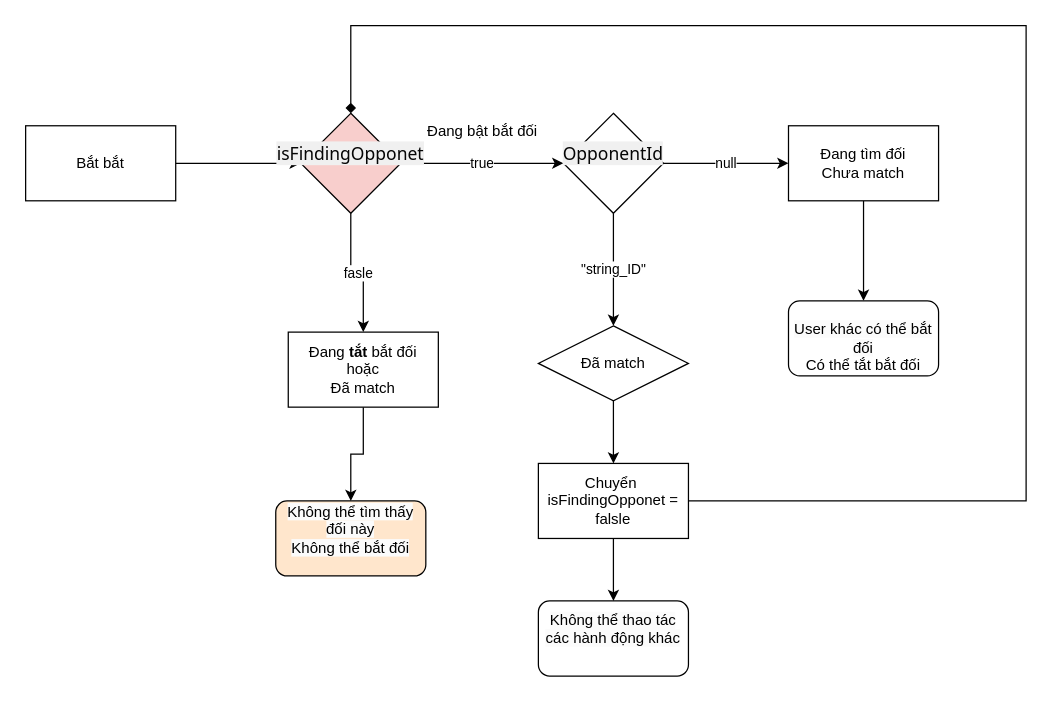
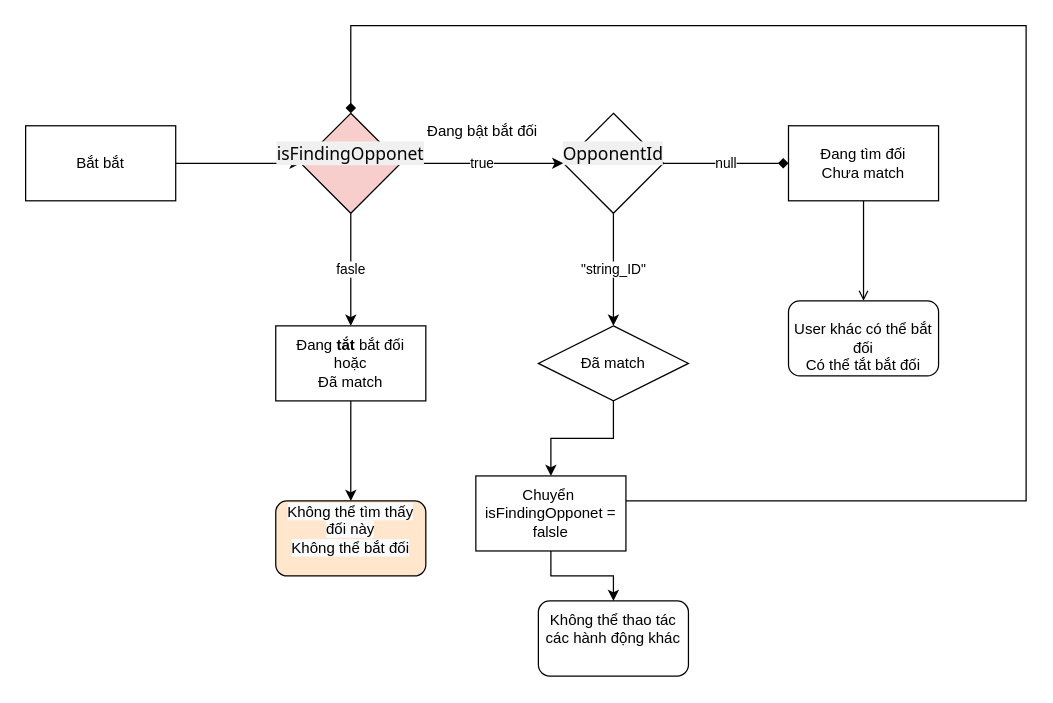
- <mxCell id="9" value="null" style="edgeStyle=orthogonalEdgeStyle;rounded=0;orthogonalLoop=1;jettySize=auto;html=1;" edge="1" parent="1" source="11" target="13"><mxGeometry relative="1" as="geometry" /></mxCell>
+ <mxCell id="9" value="null" style="edgeStyle=orthogonalEdgeStyle;rounded=0;orthogonalLoop=1;jettySize=auto;html=1;endArrow=diamond;" edge="1" parent="1" source="11" target="13"><mxGeometry relative="1" as="geometry" /></mxCell>
- <mxCell id="12" value="" style="edgeStyle=orthogonalEdgeStyle;rounded=0;orthogonalLoop=1;jettySize=auto;html=1;" edge="1" parent="1" source="13" target="18"><mxGeometry relative="1" as="geometry" /></mxCell>
+ <mxCell id="12" value="" style="edgeStyle=orthogonalEdgeStyle;rounded=0;orthogonalLoop=1;jettySize=auto;html=1;endArrow=open;" edge="1" parent="1" source="13" target="18"><mxGeometry relative="1" as="geometry" /></mxCell>
- <mxCell id="8" value="Đang &lt;b&gt;tắt&lt;/b&gt; bắt đối&lt;br&gt;hoặc&lt;br&gt;Đã match" style="whiteSpace=wrap;html=1;rounded=0;" vertex="1" parent="1"><mxGeometry x="230" y="265" width="120" height="60" as="geometry" /></mxCell>
+ <mxCell id="8" value="Đang &lt;b&gt;tắt&lt;/b&gt; bắt đối&lt;br&gt;hoặc&lt;br&gt;Đã match" style="whiteSpace=wrap;html=1;rounded=0;" vertex="1" parent="1"><mxGeometry x="220" y="260" width="120" height="60" as="geometry" /></mxCell>
- <mxCell id="22" value="Chuyển&amp;nbsp;&lt;br&gt;isFindingOpponet&amp;nbsp;= falsle" style="rounded=0;whiteSpace=wrap;html=1;" vertex="1" parent="1"><mxGeometry x="430" y="370" width="120" height="60" as="geometry" /></mxCell>
+ <mxCell id="22" value="Chuyển&amp;nbsp;&lt;br&gt;isFindingOpponet&amp;nbsp;= falsle" style="rounded=0;whiteSpace=wrap;html=1;" vertex="1" parent="1"><mxGeometry x="380" y="380" width="120" height="60" as="geometry" /></mxCell>
